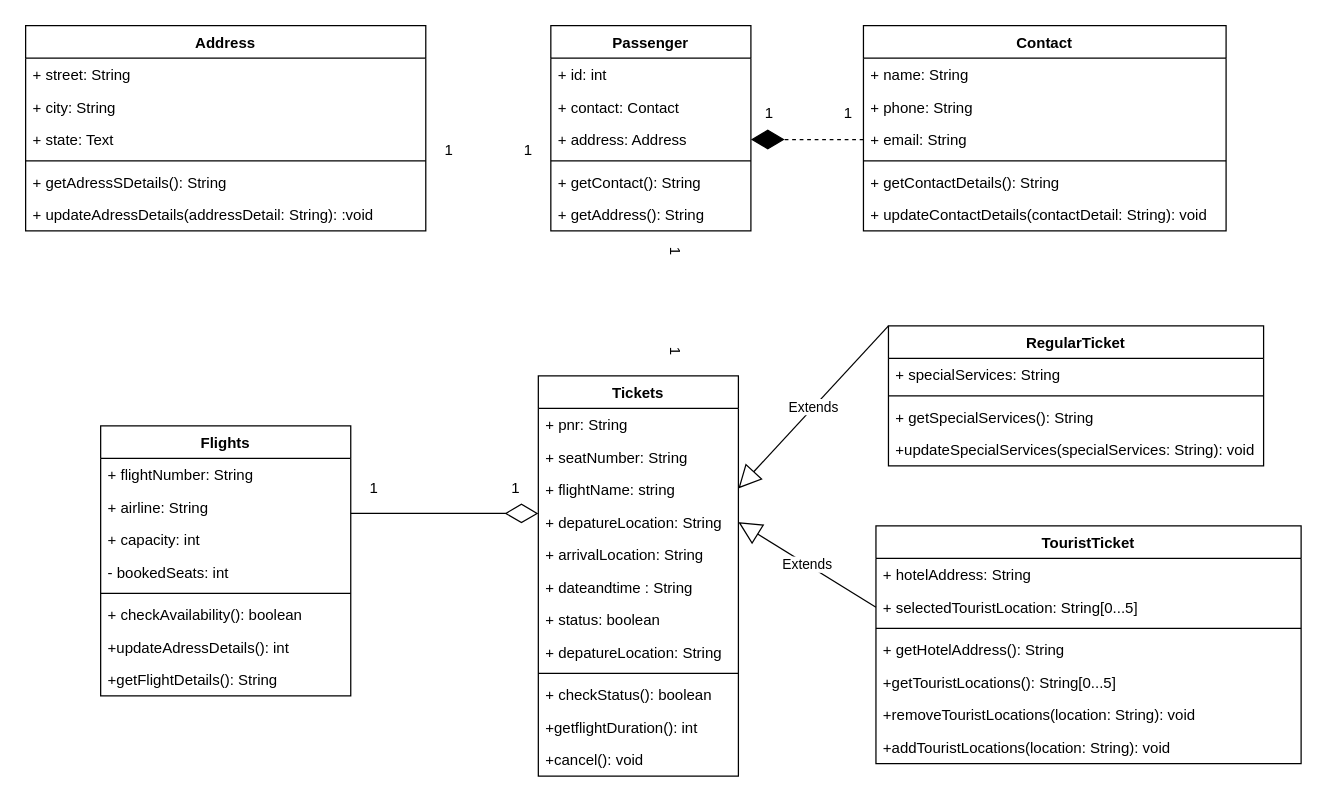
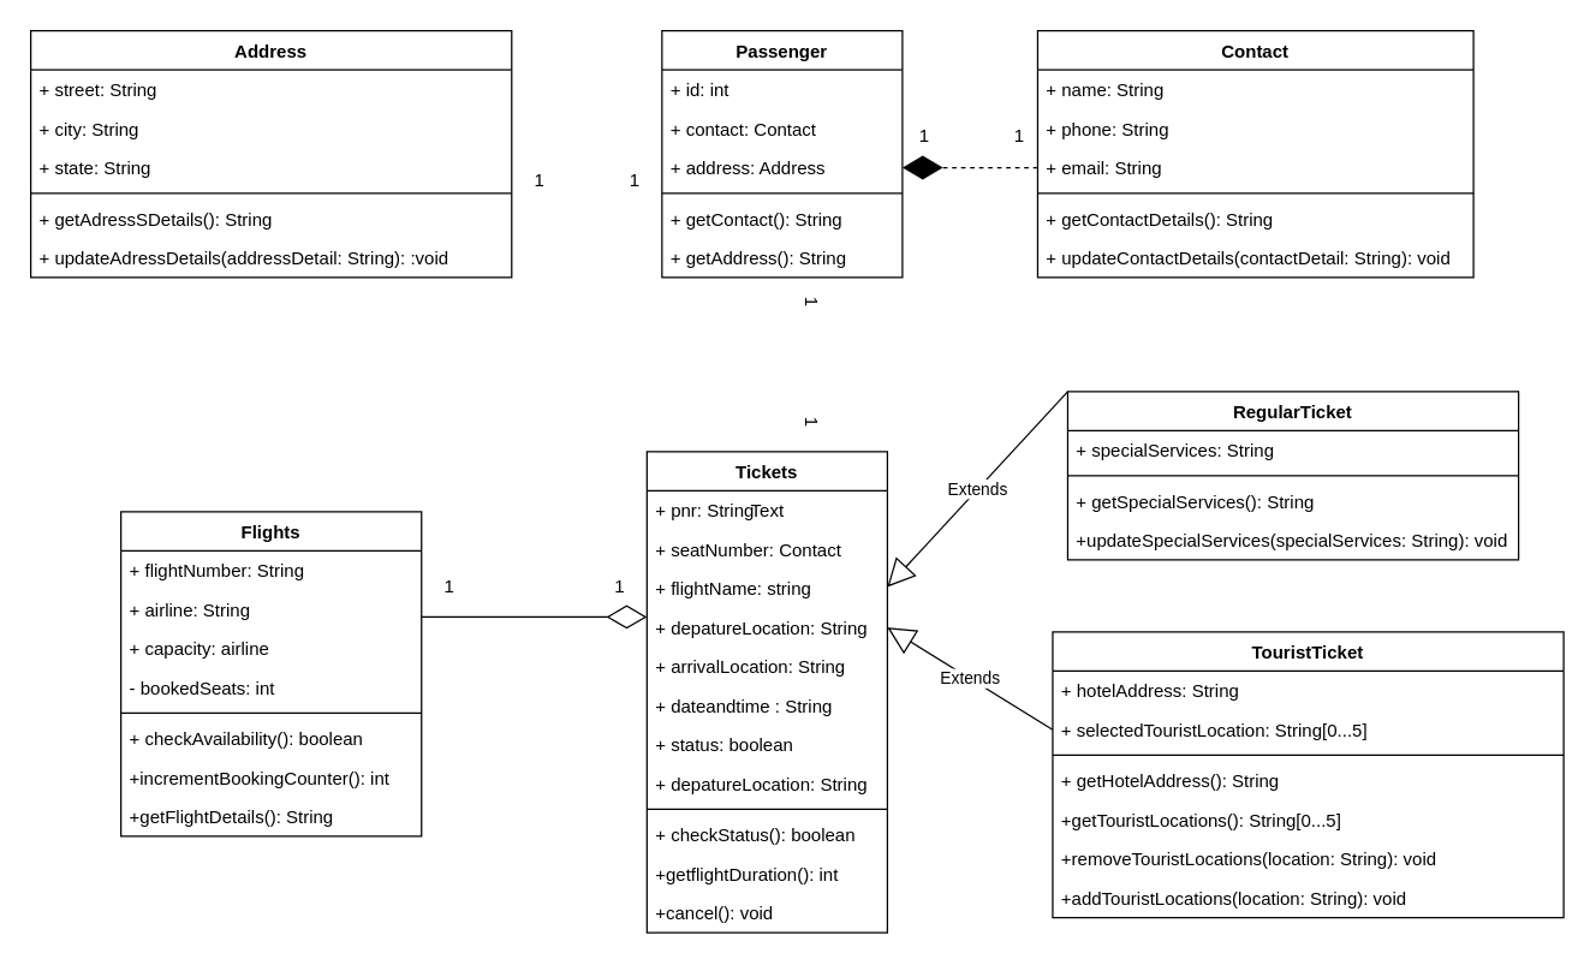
- <mxCell id="41" value="+ state: Text" style="text;strokeColor=none;fillColor=none;align=left;verticalAlign=top;spacingLeft=4;spacingRight=4;overflow=hidden;rotatable=0;points=[[0,0.5],[1,0.5]];portConstraint=eastwest;" vertex="1" parent="38"><mxGeometry y="78" width="320" height="26" as="geometry" /></mxCell>
+ <mxCell id="41" value="+ state: String" style="text;strokeColor=none;fillColor=none;align=left;verticalAlign=top;spacingLeft=4;spacingRight=4;overflow=hidden;rotatable=0;points=[[0,0.5],[1,0.5]];portConstraint=eastwest;" vertex="1" parent="38"><mxGeometry y="78" width="320" height="26" as="geometry" /></mxCell>
+ <mxCell id="62" value="Text" style="text;html=1;resizable=0;autosize=1;align=center;verticalAlign=middle;points=[];fillColor=none;strokeColor=none;rounded=0;" vertex="1" parent="1"><mxGeometry x="490" y="330" width="40" height="20" as="geometry" /></mxCell>
- <mxCell id="11" value="+ seatNumber: String" style="text;strokeColor=none;fillColor=none;align=left;verticalAlign=top;spacingLeft=4;spacingRight=4;overflow=hidden;rotatable=0;points=[[0,0.5],[1,0.5]];portConstraint=eastwest;" vertex="1" parent="9"><mxGeometry y="52" width="160" height="26" as="geometry" /></mxCell>
+ <mxCell id="11" value="+ seatNumber: Contact" style="text;strokeColor=none;fillColor=none;align=left;verticalAlign=top;spacingLeft=4;spacingRight=4;overflow=hidden;rotatable=0;points=[[0,0.5],[1,0.5]];portConstraint=eastwest;" vertex="1" parent="9"><mxGeometry y="52" width="160" height="26" as="geometry" /></mxCell>
- <mxCell id="25" value="+ capacity: int" style="text;strokeColor=none;fillColor=none;align=left;verticalAlign=top;spacingLeft=4;spacingRight=4;overflow=hidden;rotatable=0;points=[[0,0.5],[1,0.5]];portConstraint=eastwest;" vertex="1" parent="22"><mxGeometry y="78" width="200" height="26" as="geometry" /></mxCell>
+ <mxCell id="25" value="+ capacity: airline" style="text;strokeColor=none;fillColor=none;align=left;verticalAlign=top;spacingLeft=4;spacingRight=4;overflow=hidden;rotatable=0;points=[[0,0.5],[1,0.5]];portConstraint=eastwest;" vertex="1" parent="22"><mxGeometry y="78" width="200" height="26" as="geometry" /></mxCell>
- <mxCell id="29" value="+updateAdressDetails(): int" style="text;strokeColor=none;fillColor=none;align=left;verticalAlign=top;spacingLeft=4;spacingRight=4;overflow=hidden;rotatable=0;points=[[0,0.5],[1,0.5]];portConstraint=eastwest;" vertex="1" parent="22"><mxGeometry y="164" width="200" height="26" as="geometry" /></mxCell>
+ <mxCell id="29" value="+incrementBookingCounter(): int" style="text;strokeColor=none;fillColor=none;align=left;verticalAlign=top;spacingLeft=4;spacingRight=4;overflow=hidden;rotatable=0;points=[[0,0.5],[1,0.5]];portConstraint=eastwest;" vertex="1" parent="22"><mxGeometry y="164" width="200" height="26" as="geometry" /></mxCell>
